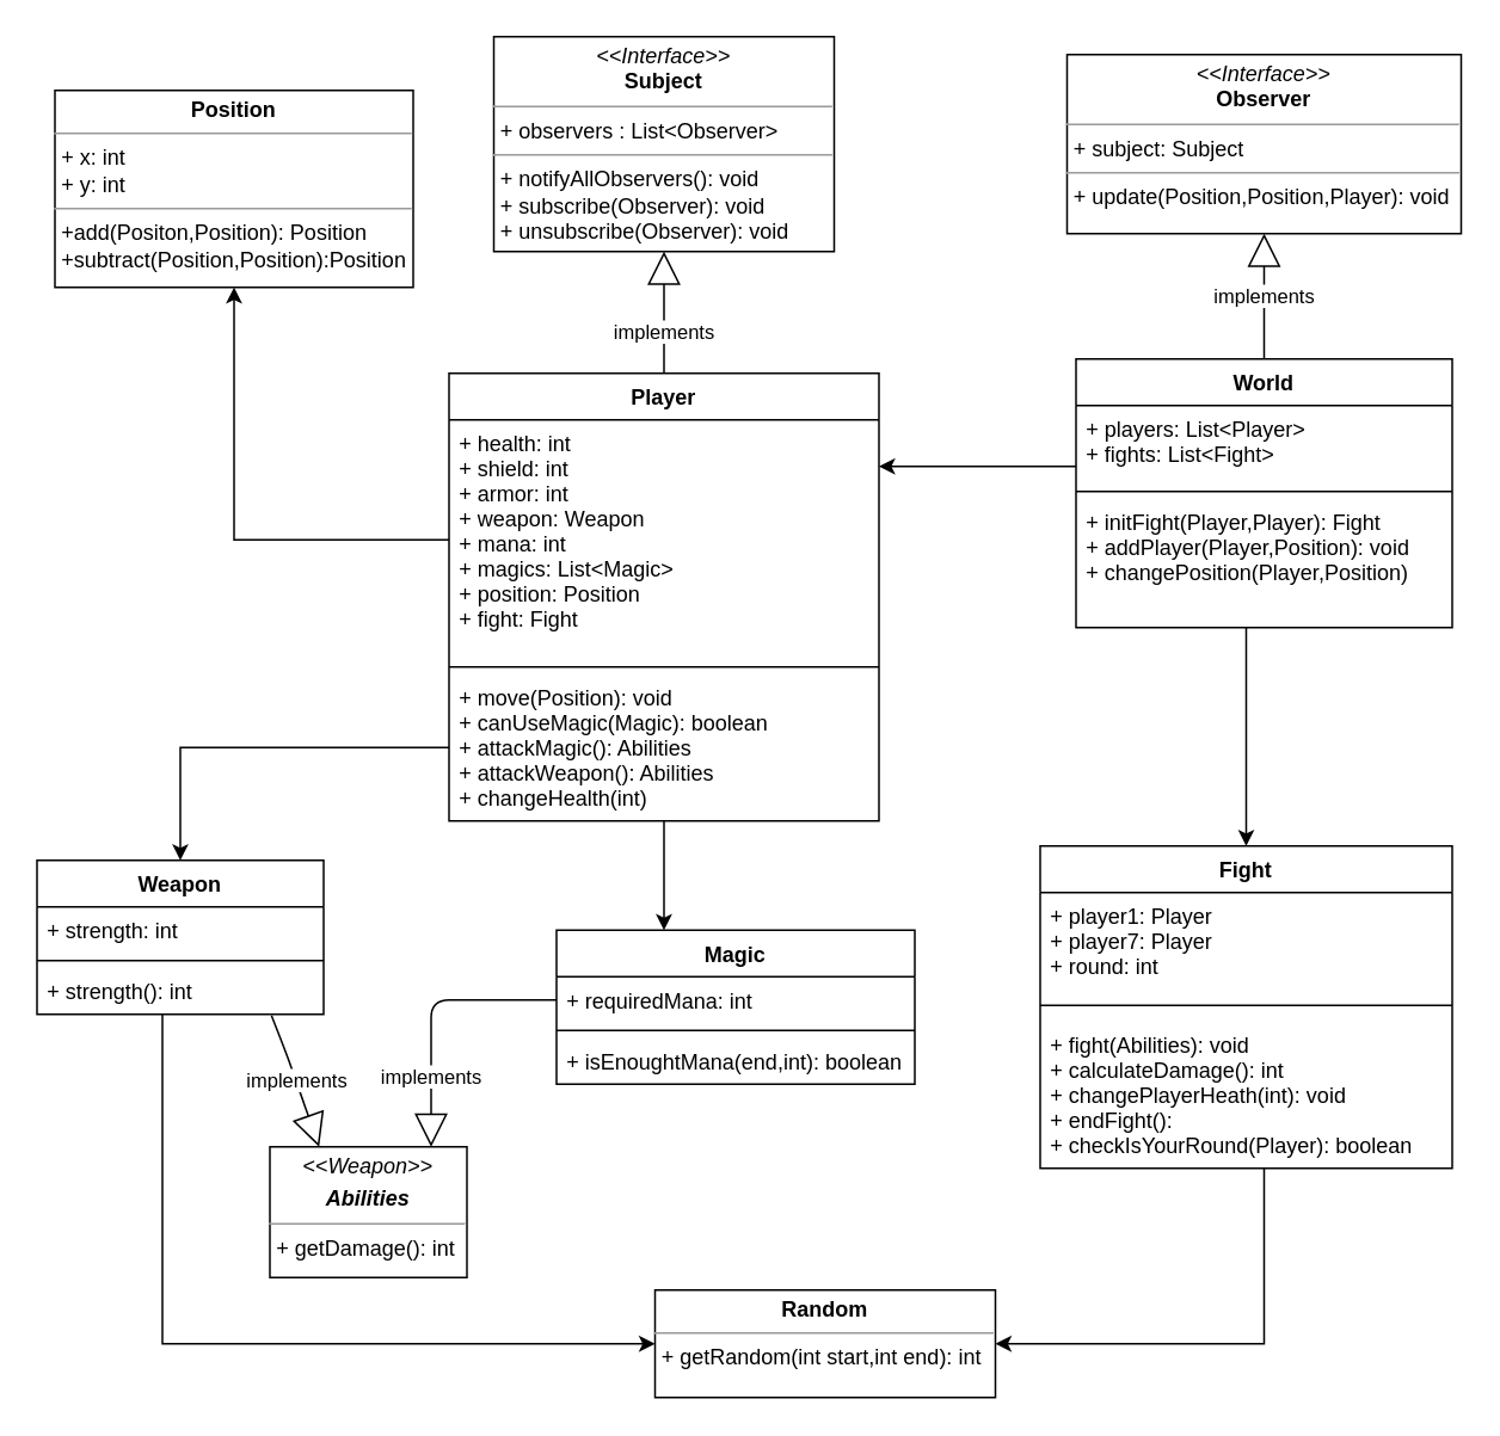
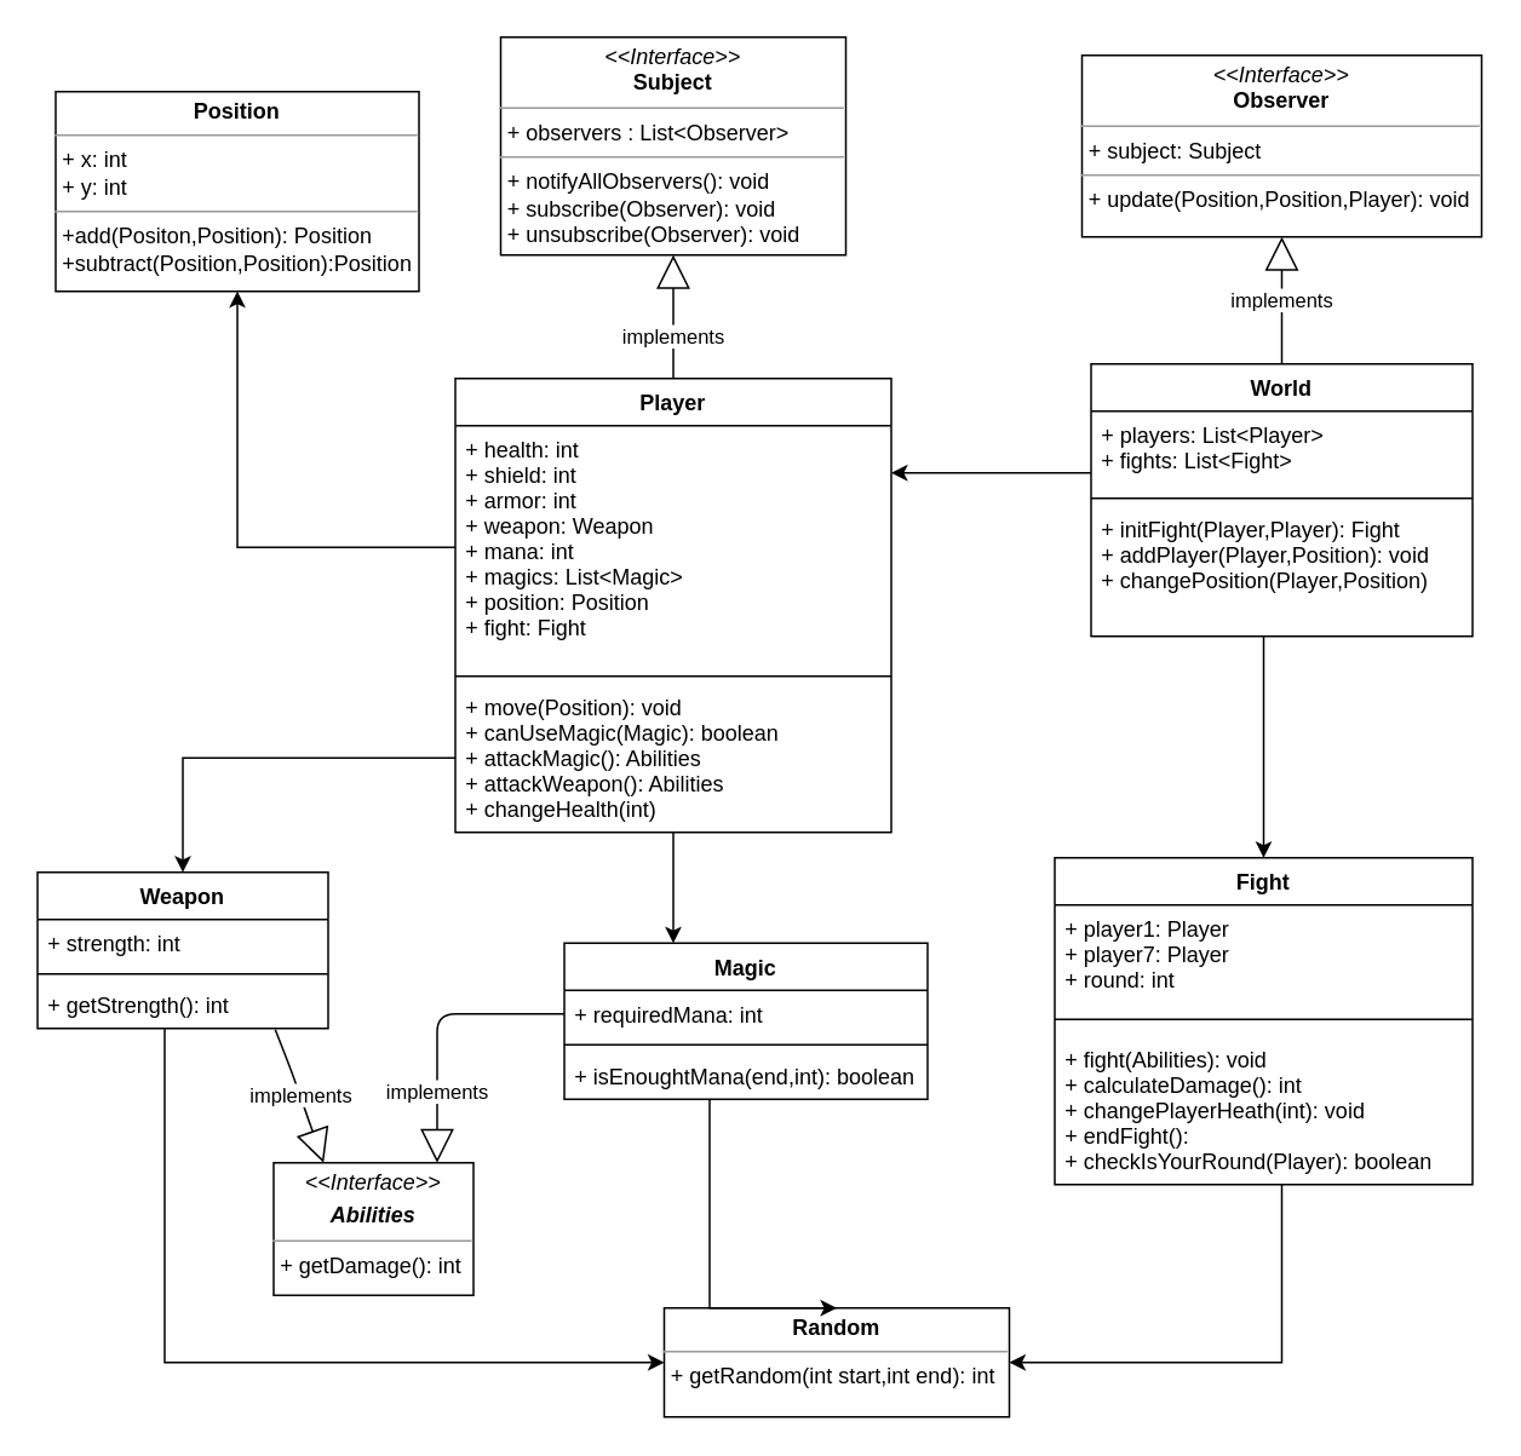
- <mxCell id="6" value="+ strength(): int" style="text;strokeColor=none;fillColor=none;align=left;verticalAlign=top;spacingLeft=4;spacingRight=4;overflow=hidden;rotatable=0;points=[[0,0.5],[1,0.5]];portConstraint=eastwest;" parent="3" vertex="1"><mxGeometry y="60" width="160" height="26" as="geometry" /></mxCell>
+ <mxCell id="6" value="+ getStrength(): int" style="text;strokeColor=none;fillColor=none;align=left;verticalAlign=top;spacingLeft=4;spacingRight=4;overflow=hidden;rotatable=0;points=[[0,0.5],[1,0.5]];portConstraint=eastwest;" parent="3" vertex="1"><mxGeometry y="60" width="160" height="26" as="geometry" /></mxCell>
- <mxCell id="35" value="&lt;p style=&quot;margin: 0px ; margin-top: 4px ; text-align: center&quot;&gt;&lt;i&gt;&amp;lt;&amp;lt;Weapon&amp;gt;&amp;gt;&lt;/i&gt;&lt;br&gt;&lt;/p&gt;&lt;p style=&quot;margin: 0px ; margin-top: 4px ; text-align: center&quot;&gt;&lt;b&gt;&lt;i&gt;Abilities&lt;/i&gt;&lt;/b&gt;&lt;/p&gt;&lt;hr size=&quot;1&quot;&gt;&lt;p style=&quot;margin: 0px ; margin-left: 4px&quot;&gt;+ getDamage(): int&lt;br&gt;&lt;br&gt;&lt;/p&gt;" style="verticalAlign=top;align=left;overflow=fill;fontSize=12;fontFamily=Helvetica;html=1;" vertex="1" parent="1"><mxGeometry x="150" y="640" width="110" height="73" as="geometry" /></mxCell>
+ <mxCell id="35" value="&lt;p style=&quot;margin: 0px ; margin-top: 4px ; text-align: center&quot;&gt;&lt;i&gt;&amp;lt;&amp;lt;Interface&amp;gt;&amp;gt;&lt;/i&gt;&lt;br&gt;&lt;/p&gt;&lt;p style=&quot;margin: 0px ; margin-top: 4px ; text-align: center&quot;&gt;&lt;b&gt;&lt;i&gt;Abilities&lt;/i&gt;&lt;/b&gt;&lt;/p&gt;&lt;hr size=&quot;1&quot;&gt;&lt;p style=&quot;margin: 0px ; margin-left: 4px&quot;&gt;+ getDamage(): int&lt;br&gt;&lt;br&gt;&lt;/p&gt;" style="verticalAlign=top;align=left;overflow=fill;fontSize=12;fontFamily=Helvetica;html=1;" vertex="1" parent="1"><mxGeometry x="150" y="640" width="110" height="73" as="geometry" /></mxCell>
+ <mxCell id="8" style="edgeStyle=orthogonalEdgeStyle;rounded=0;orthogonalLoop=1;jettySize=auto;html=1;entryX=0.5;entryY=0;entryDx=0;entryDy=0;" edge="1" parent="1" source="9" target="7"><mxGeometry relative="1" as="geometry"><Array as="points"><mxPoint x="390" y="640" /><mxPoint x="390" y="640" /></Array></mxGeometry></mxCell>
